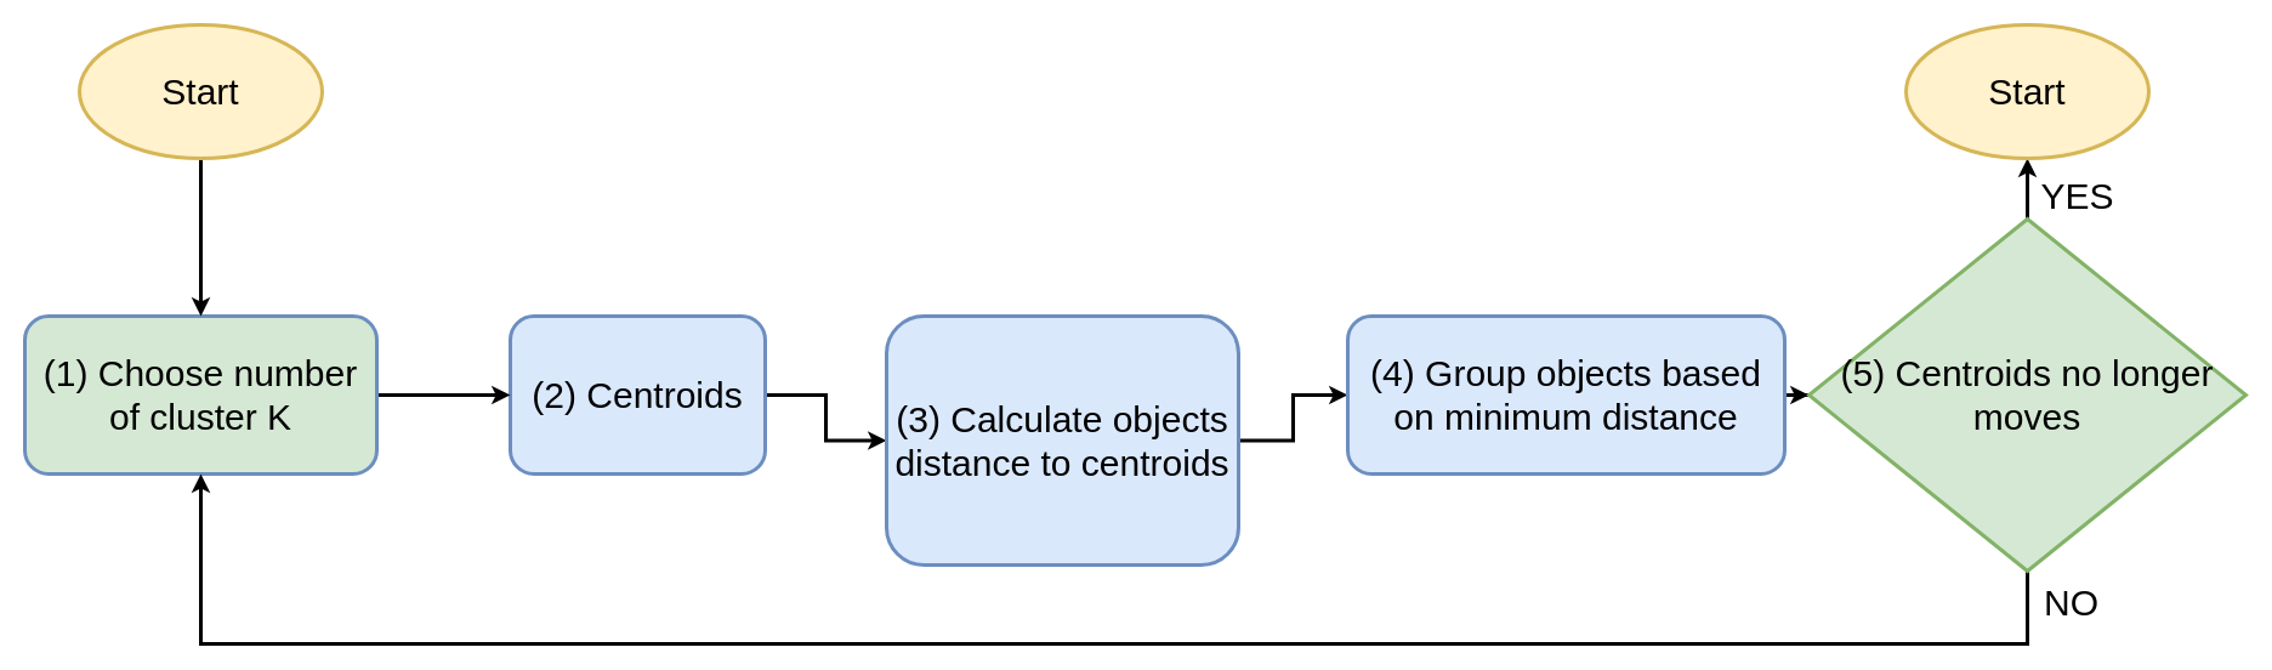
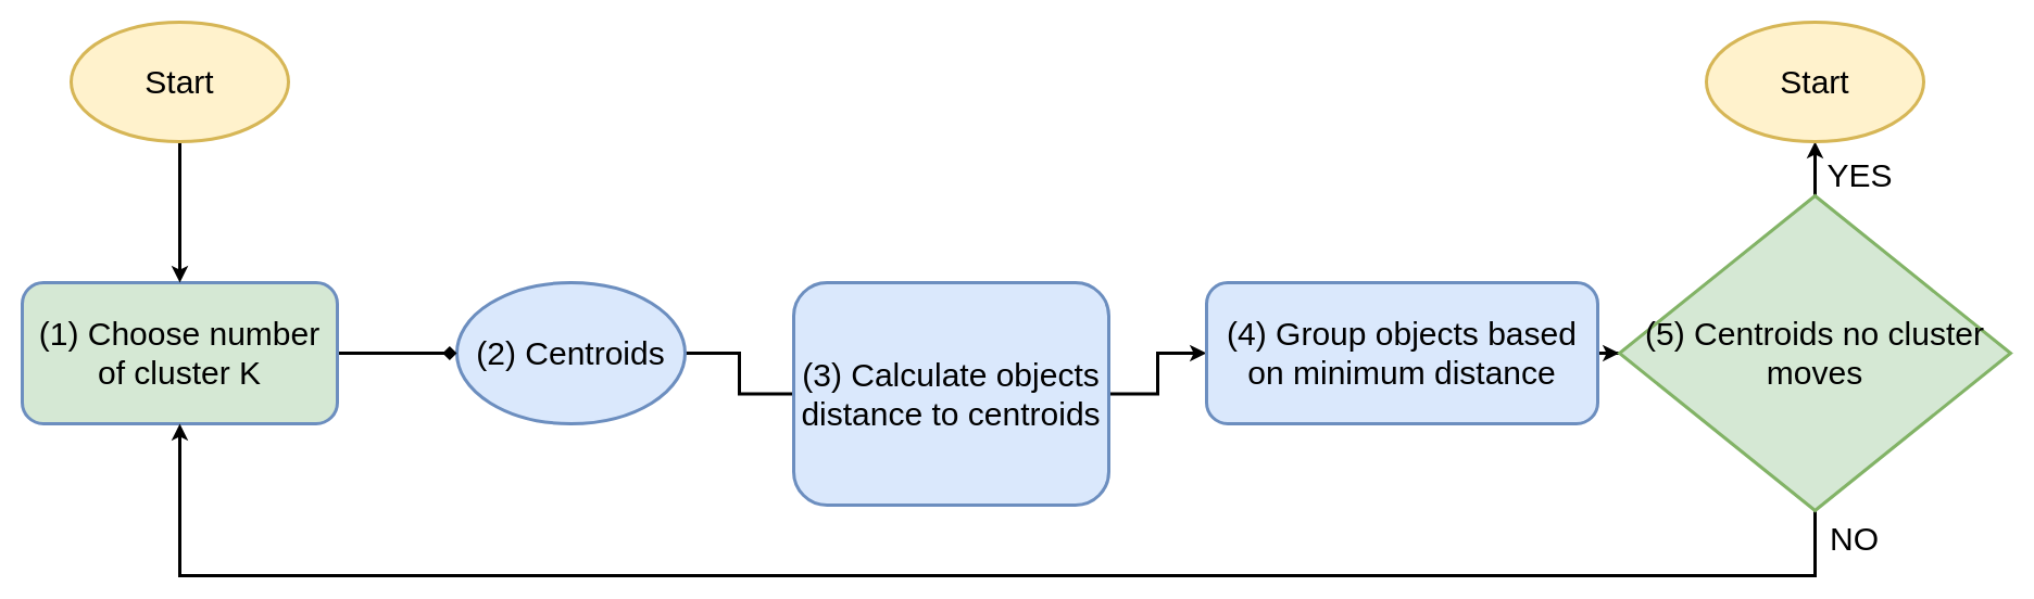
- <mxCell id="4" style="edgeStyle=orthogonalEdgeStyle;rounded=0;orthogonalLoop=1;jettySize=auto;html=1;entryX=0;entryY=0.5;entryDx=0;entryDy=0;strokeWidth=3;" parent="1" source="5" target="3" edge="1"><mxGeometry relative="1" as="geometry" /></mxCell>
+ <mxCell id="4" style="edgeStyle=orthogonalEdgeStyle;rounded=0;orthogonalLoop=1;jettySize=auto;html=1;entryX=0;entryY=0.5;entryDx=0;entryDy=0;strokeWidth=3;endArrow=diamond;" parent="1" source="5" target="3" edge="1"><mxGeometry relative="1" as="geometry" /></mxCell>
- <mxCell id="3" value="&lt;font style=&quot;font-size: 30px;&quot;&gt;(2) Centroids&lt;/font&gt;" style="rounded=1;whiteSpace=wrap;html=1;fillColor=#dae8fc;strokeWidth=3;strokeColor=#6c8ebf;" parent="1" vertex="1"><mxGeometry x="420" y="260" width="210" height="130" as="geometry" /></mxCell>
+ <mxCell id="3" value="&lt;font style=&quot;font-size: 30px;&quot;&gt;(2) Centroids&lt;/font&gt;" style="ellipse;whiteSpace=wrap;html=1;fillColor=#dae8fc;strokeWidth=3;strokeColor=#6c8ebf;" parent="1" vertex="1"><mxGeometry x="420" y="260" width="210" height="130" as="geometry" /></mxCell>
- <mxCell id="13" value="&lt;font style=&quot;font-size: 30px;&quot;&gt;(5) Centroids no longer moves&lt;/font&gt;" style="rhombus;whiteSpace=wrap;html=1;strokeWidth=3;fillColor=#d5e8d4;strokeColor=#82b366;" parent="1" vertex="1"><mxGeometry x="1490" y="180" width="360" height="290" as="geometry" /></mxCell>
+ <mxCell id="13" value="&lt;font style=&quot;font-size: 30px;&quot;&gt;(5) Centroids no cluster moves&lt;/font&gt;" style="rhombus;whiteSpace=wrap;html=1;strokeWidth=3;fillColor=#d5e8d4;strokeColor=#82b366;" parent="1" vertex="1"><mxGeometry x="1490" y="180" width="360" height="290" as="geometry" /></mxCell>
- <mxCell id="2" style="edgeStyle=orthogonalEdgeStyle;rounded=0;orthogonalLoop=1;jettySize=auto;html=1;entryX=0;entryY=0.5;entryDx=0;entryDy=0;strokeWidth=3;" parent="1" source="3" target="7" edge="1"><mxGeometry relative="1" as="geometry" /></mxCell>
+ <mxCell id="2" style="edgeStyle=orthogonalEdgeStyle;rounded=0;orthogonalLoop=1;jettySize=auto;html=1;entryX=0;entryY=0.5;entryDx=0;entryDy=0;strokeWidth=3;endArrow=none;" parent="1" source="3" target="7" edge="1"><mxGeometry relative="1" as="geometry" /></mxCell>
